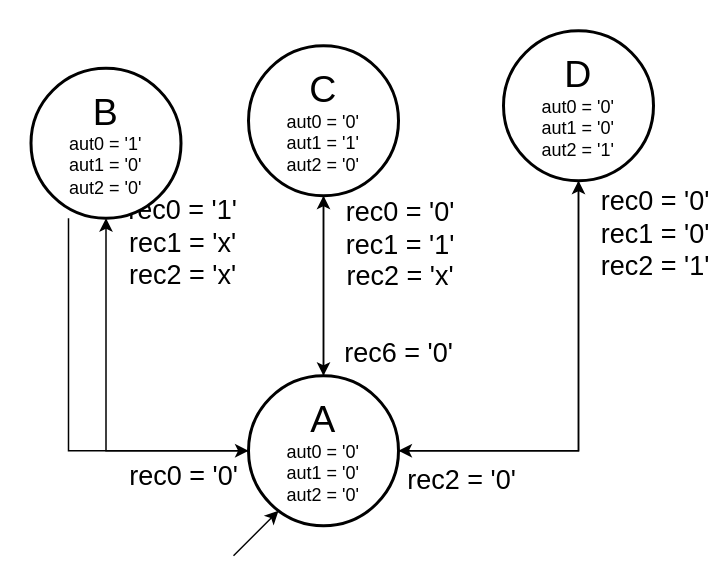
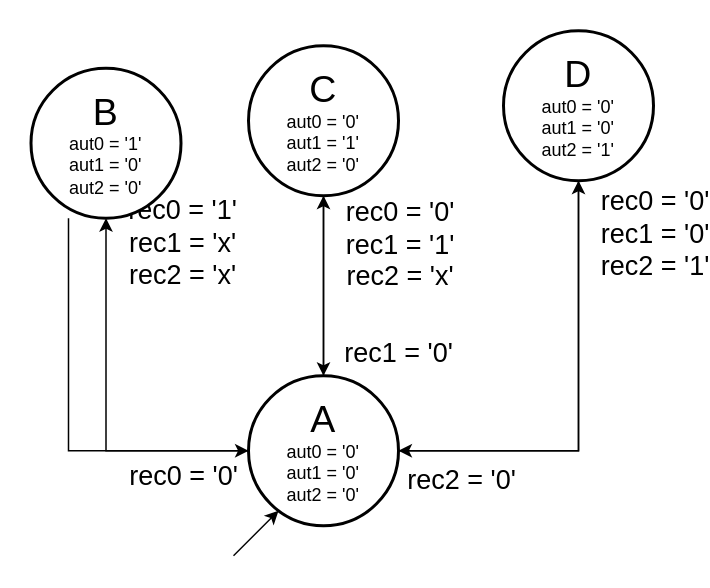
- <mxCell id="17" value="&lt;font style=&quot;font-size: 18px;&quot;&gt;rec6 = '0'&lt;/font&gt;" style="text;html=1;align=center;verticalAlign=middle;resizable=0;points=[];autosize=1;strokeColor=none;fillColor=none;" vertex="1" parent="1"><mxGeometry x="215" y="215" width="100" height="40" as="geometry" /></mxCell>
+ <mxCell id="17" value="&lt;font style=&quot;font-size: 18px;&quot;&gt;rec1 = '0'&lt;/font&gt;" style="text;html=1;align=center;verticalAlign=middle;resizable=0;points=[];autosize=1;strokeColor=none;fillColor=none;" vertex="1" parent="1"><mxGeometry x="215" y="215" width="100" height="40" as="geometry" /></mxCell>
